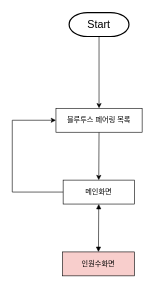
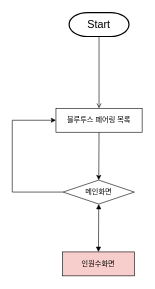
- <mxCell id="6" value="" style="endArrow=classic;html=1;rounded=0;entryX=0.5;entryY=0;entryDx=0;entryDy=0;exitX=0.5;exitY=1;exitDx=0;exitDy=0;exitPerimeter=0;" edge="1" parent="1" source="3" target="9"><mxGeometry width="50" height="50" relative="1" as="geometry"><mxPoint x="130" y="330" as="sourcePoint" /><mxPoint x="165" y="160" as="targetPoint" /></mxGeometry></mxCell>
+ <mxCell id="6" value="" style="endArrow=open;html=1;rounded=0;entryX=0.5;entryY=0;entryDx=0;entryDy=0;exitX=0.5;exitY=1;exitDx=0;exitDy=0;exitPerimeter=0;" edge="1" parent="1" source="3" target="9"><mxGeometry width="50" height="50" relative="1" as="geometry"><mxPoint x="130" y="330" as="sourcePoint" /><mxPoint x="165" y="160" as="targetPoint" /></mxGeometry></mxCell>
- <mxCell id="2" value="메인화면" style="rounded=0;whiteSpace=wrap;html=1;" parent="1" vertex="1"><mxGeometry x="105" y="300" width="119" height="40" as="geometry" /></mxCell>
+ <mxCell id="2" value="메인화면" style="rhombus;whiteSpace=wrap;html=1;" parent="1" vertex="1"><mxGeometry x="105" y="300" width="119" height="40" as="geometry" /></mxCell>
